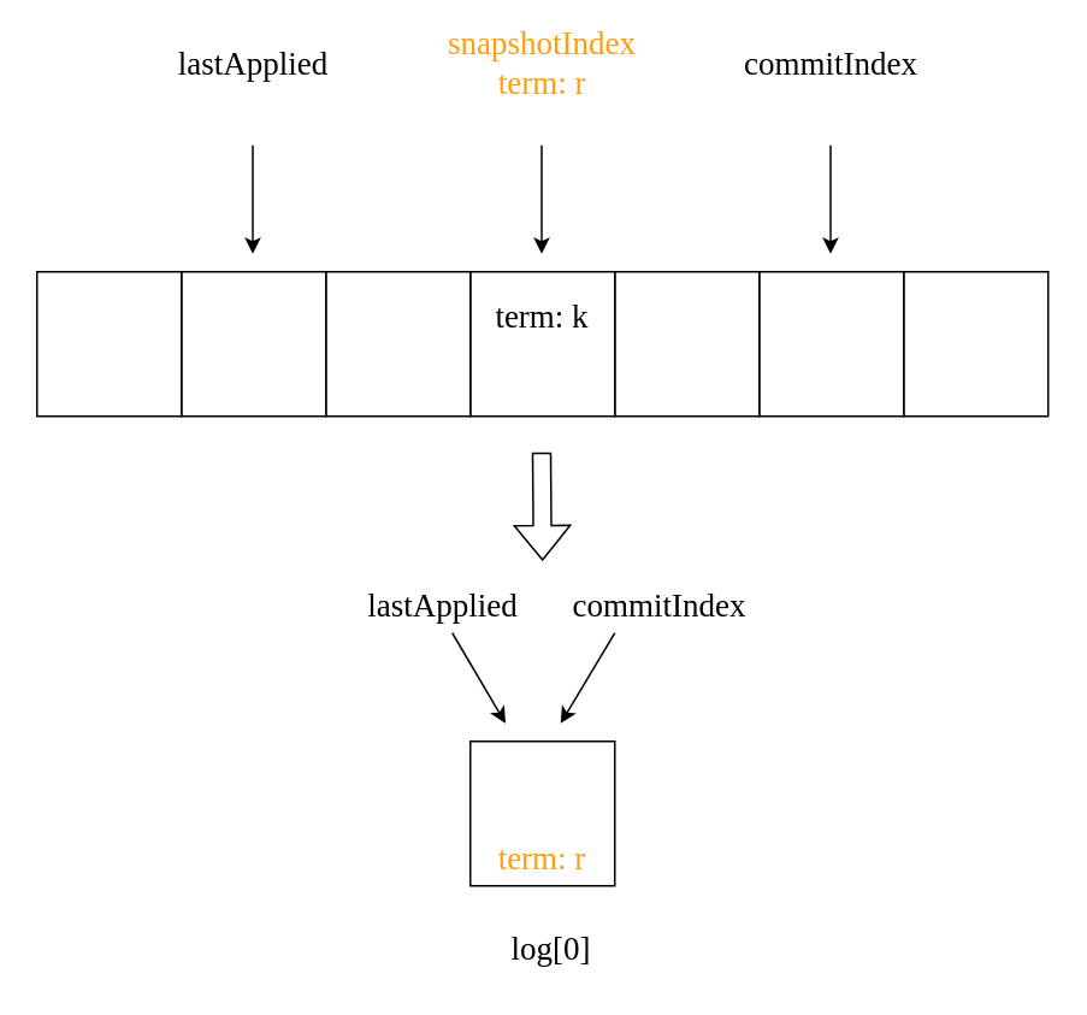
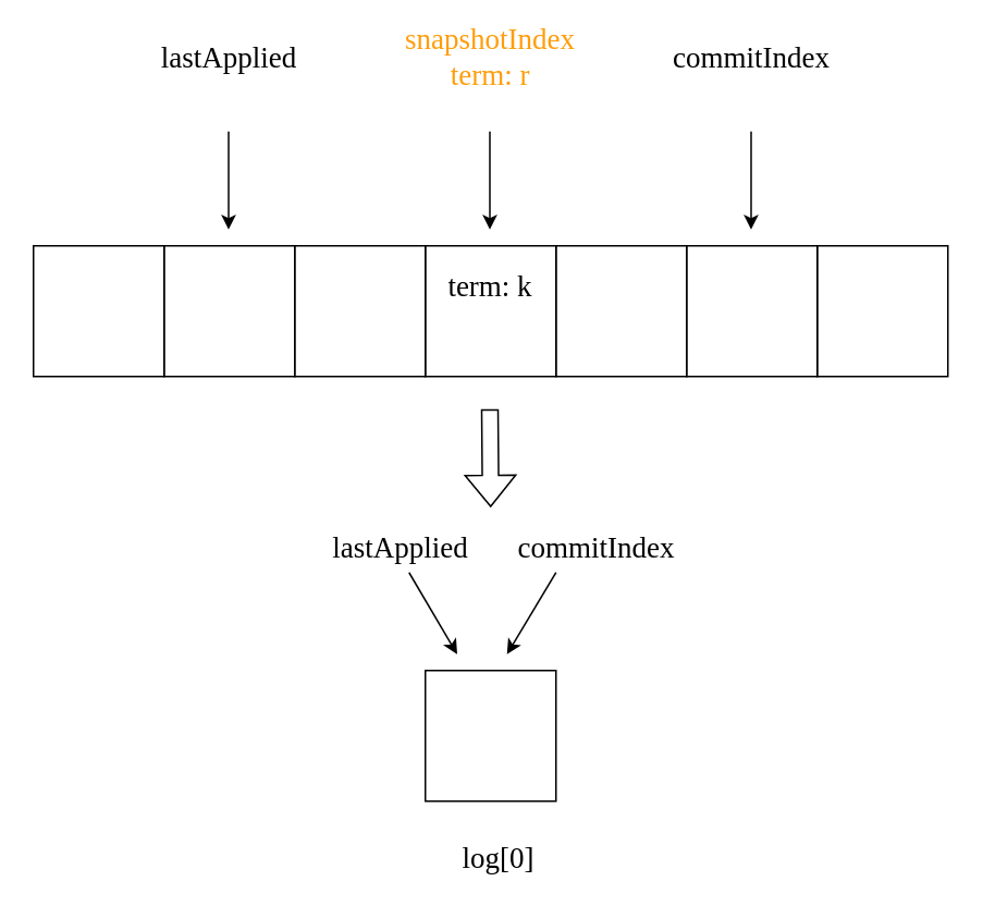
- <mxCell id="21" value="&lt;font color=&quot;#ff9d0a&quot; face=&quot;Comic Sans MS&quot;&gt;&lt;span style=&quot;font-size: 18px;&quot;&gt;term: r&lt;br&gt;&lt;/span&gt;&lt;/font&gt;" style="text;html=1;strokeColor=none;fillColor=none;align=center;verticalAlign=middle;whiteSpace=wrap;rounded=0;" vertex="1" parent="1"><mxGeometry x="265" y="460" width="70" height="30" as="geometry" /></mxCell>
